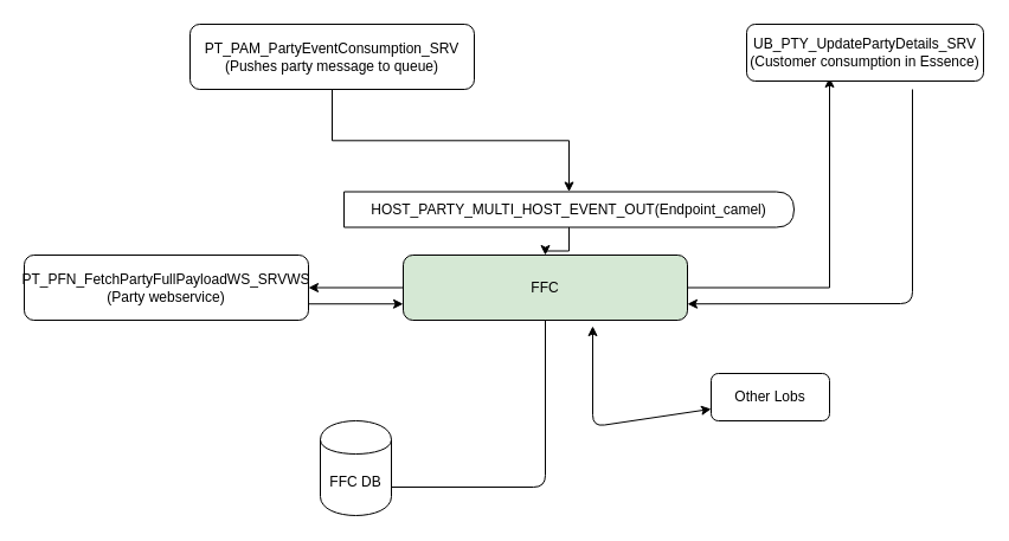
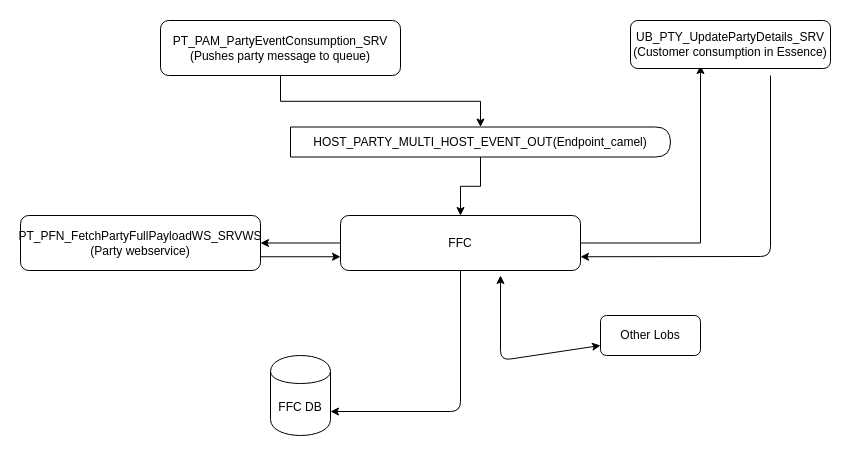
- <mxCell id="9" value="HOST_PARTY_MULTI_HOST_EVENT_OUT(Endpoint_camel)" style="shape=delay;whiteSpace=wrap;html=1;" vertex="1" parent="1"><mxGeometry x="290" y="161.5" width="380" height="30" as="geometry" /></mxCell>
+ <mxCell id="9" value="HOST_PARTY_MULTI_HOST_EVENT_OUT(Endpoint_camel)" style="shape=delay;whiteSpace=wrap;html=1;" vertex="1" parent="1"><mxGeometry x="290" y="126.5" width="380" height="30" as="geometry" /></mxCell>
- <mxCell id="6" value="FFC" style="rounded=1;whiteSpace=wrap;html=1;fillColor=#d5e8d4;" vertex="1" parent="1"><mxGeometry x="340" y="215" width="240" height="55" as="geometry" /></mxCell>
+ <mxCell id="6" value="FFC" style="rounded=1;whiteSpace=wrap;html=1;" vertex="1" parent="1"><mxGeometry x="340" y="215" width="240" height="55" as="geometry" /></mxCell>
- <mxCell id="14" value="" style="endArrow=none;html=1;entryX=1;entryY=0.7;entryDx=0;entryDy=0;" edge="1" parent="1" source="6" target="13"><mxGeometry width="50" height="50" relative="1" as="geometry"><mxPoint x="20" y="505" as="sourcePoint" /><mxPoint x="120" y="475" as="targetPoint" /><Array as="points"><mxPoint x="460" y="411" /></Array></mxGeometry></mxCell>
+ <mxCell id="14" value="" style="endArrow=classic;html=1;entryX=1;entryY=0.7;entryDx=0;entryDy=0;" edge="1" parent="1" source="6" target="13"><mxGeometry width="50" height="50" relative="1" as="geometry"><mxPoint x="20" y="505" as="sourcePoint" /><mxPoint x="120" y="475" as="targetPoint" /><Array as="points"><mxPoint x="460" y="411" /></Array></mxGeometry></mxCell>
